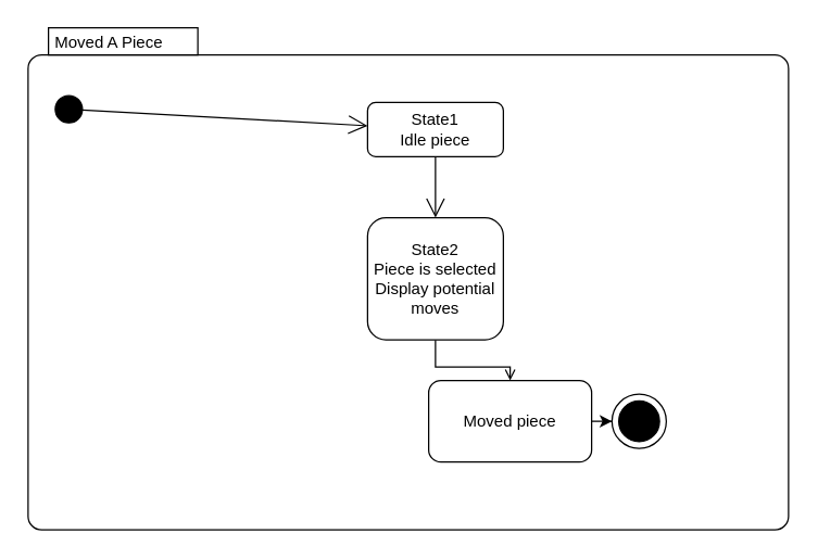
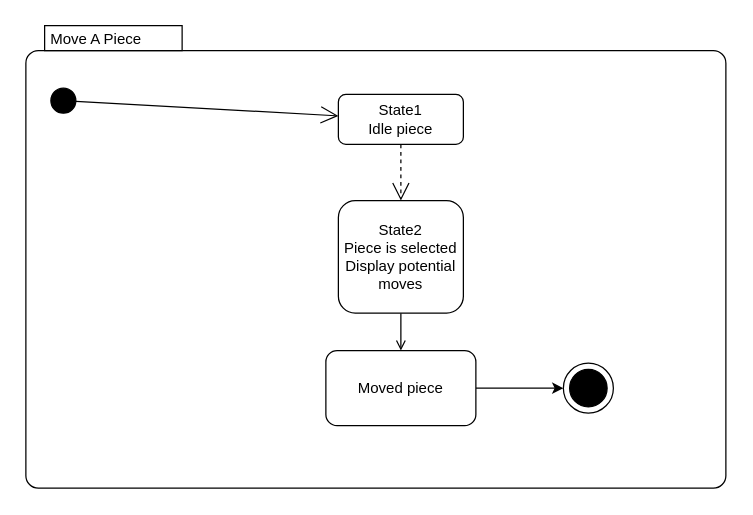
- <mxCell id="2" value="Moved A Piece" style="shape=mxgraph.sysml.compState;align=left;verticalAlign=top;spacingTop=-3;spacingLeft=18;strokeWidth=1;recursiveResize=0;" vertex="1" parent="1"><mxGeometry x="20" y="20" width="560" height="370" as="geometry" /></mxCell>
+ <mxCell id="2" value="Move A Piece" style="shape=mxgraph.sysml.compState;align=left;verticalAlign=top;spacingTop=-3;spacingLeft=18;strokeWidth=1;recursiveResize=0;" vertex="1" parent="1"><mxGeometry x="20" y="20" width="560" height="370" as="geometry" /></mxCell>
- <mxCell id="8" value="" style="strokeColor=inherit;fillColor=inherit;gradientColor=inherit;edgeStyle=none;html=1;endArrow=open;endSize=12;rounded=0;" edge="1" parent="2" source="4" target="6"><mxGeometry relative="1" as="geometry" /></mxCell>
+ <mxCell id="8" value="" style="strokeColor=inherit;fillColor=inherit;gradientColor=inherit;edgeStyle=none;html=1;endArrow=open;endSize=12;rounded=0;dashed=1;" edge="1" parent="2" source="4" target="6"><mxGeometry relative="1" as="geometry" /></mxCell>
- <mxCell id="10" value="Moved piece" style="rounded=1;whiteSpace=wrap;html=1;" vertex="1" parent="2"><mxGeometry x="295" y="260" width="120" height="60" as="geometry" /></mxCell>
+ <mxCell id="10" value="Moved piece" style="rounded=1;whiteSpace=wrap;html=1;" vertex="1" parent="2"><mxGeometry x="240" y="260" width="120" height="60" as="geometry" /></mxCell>
